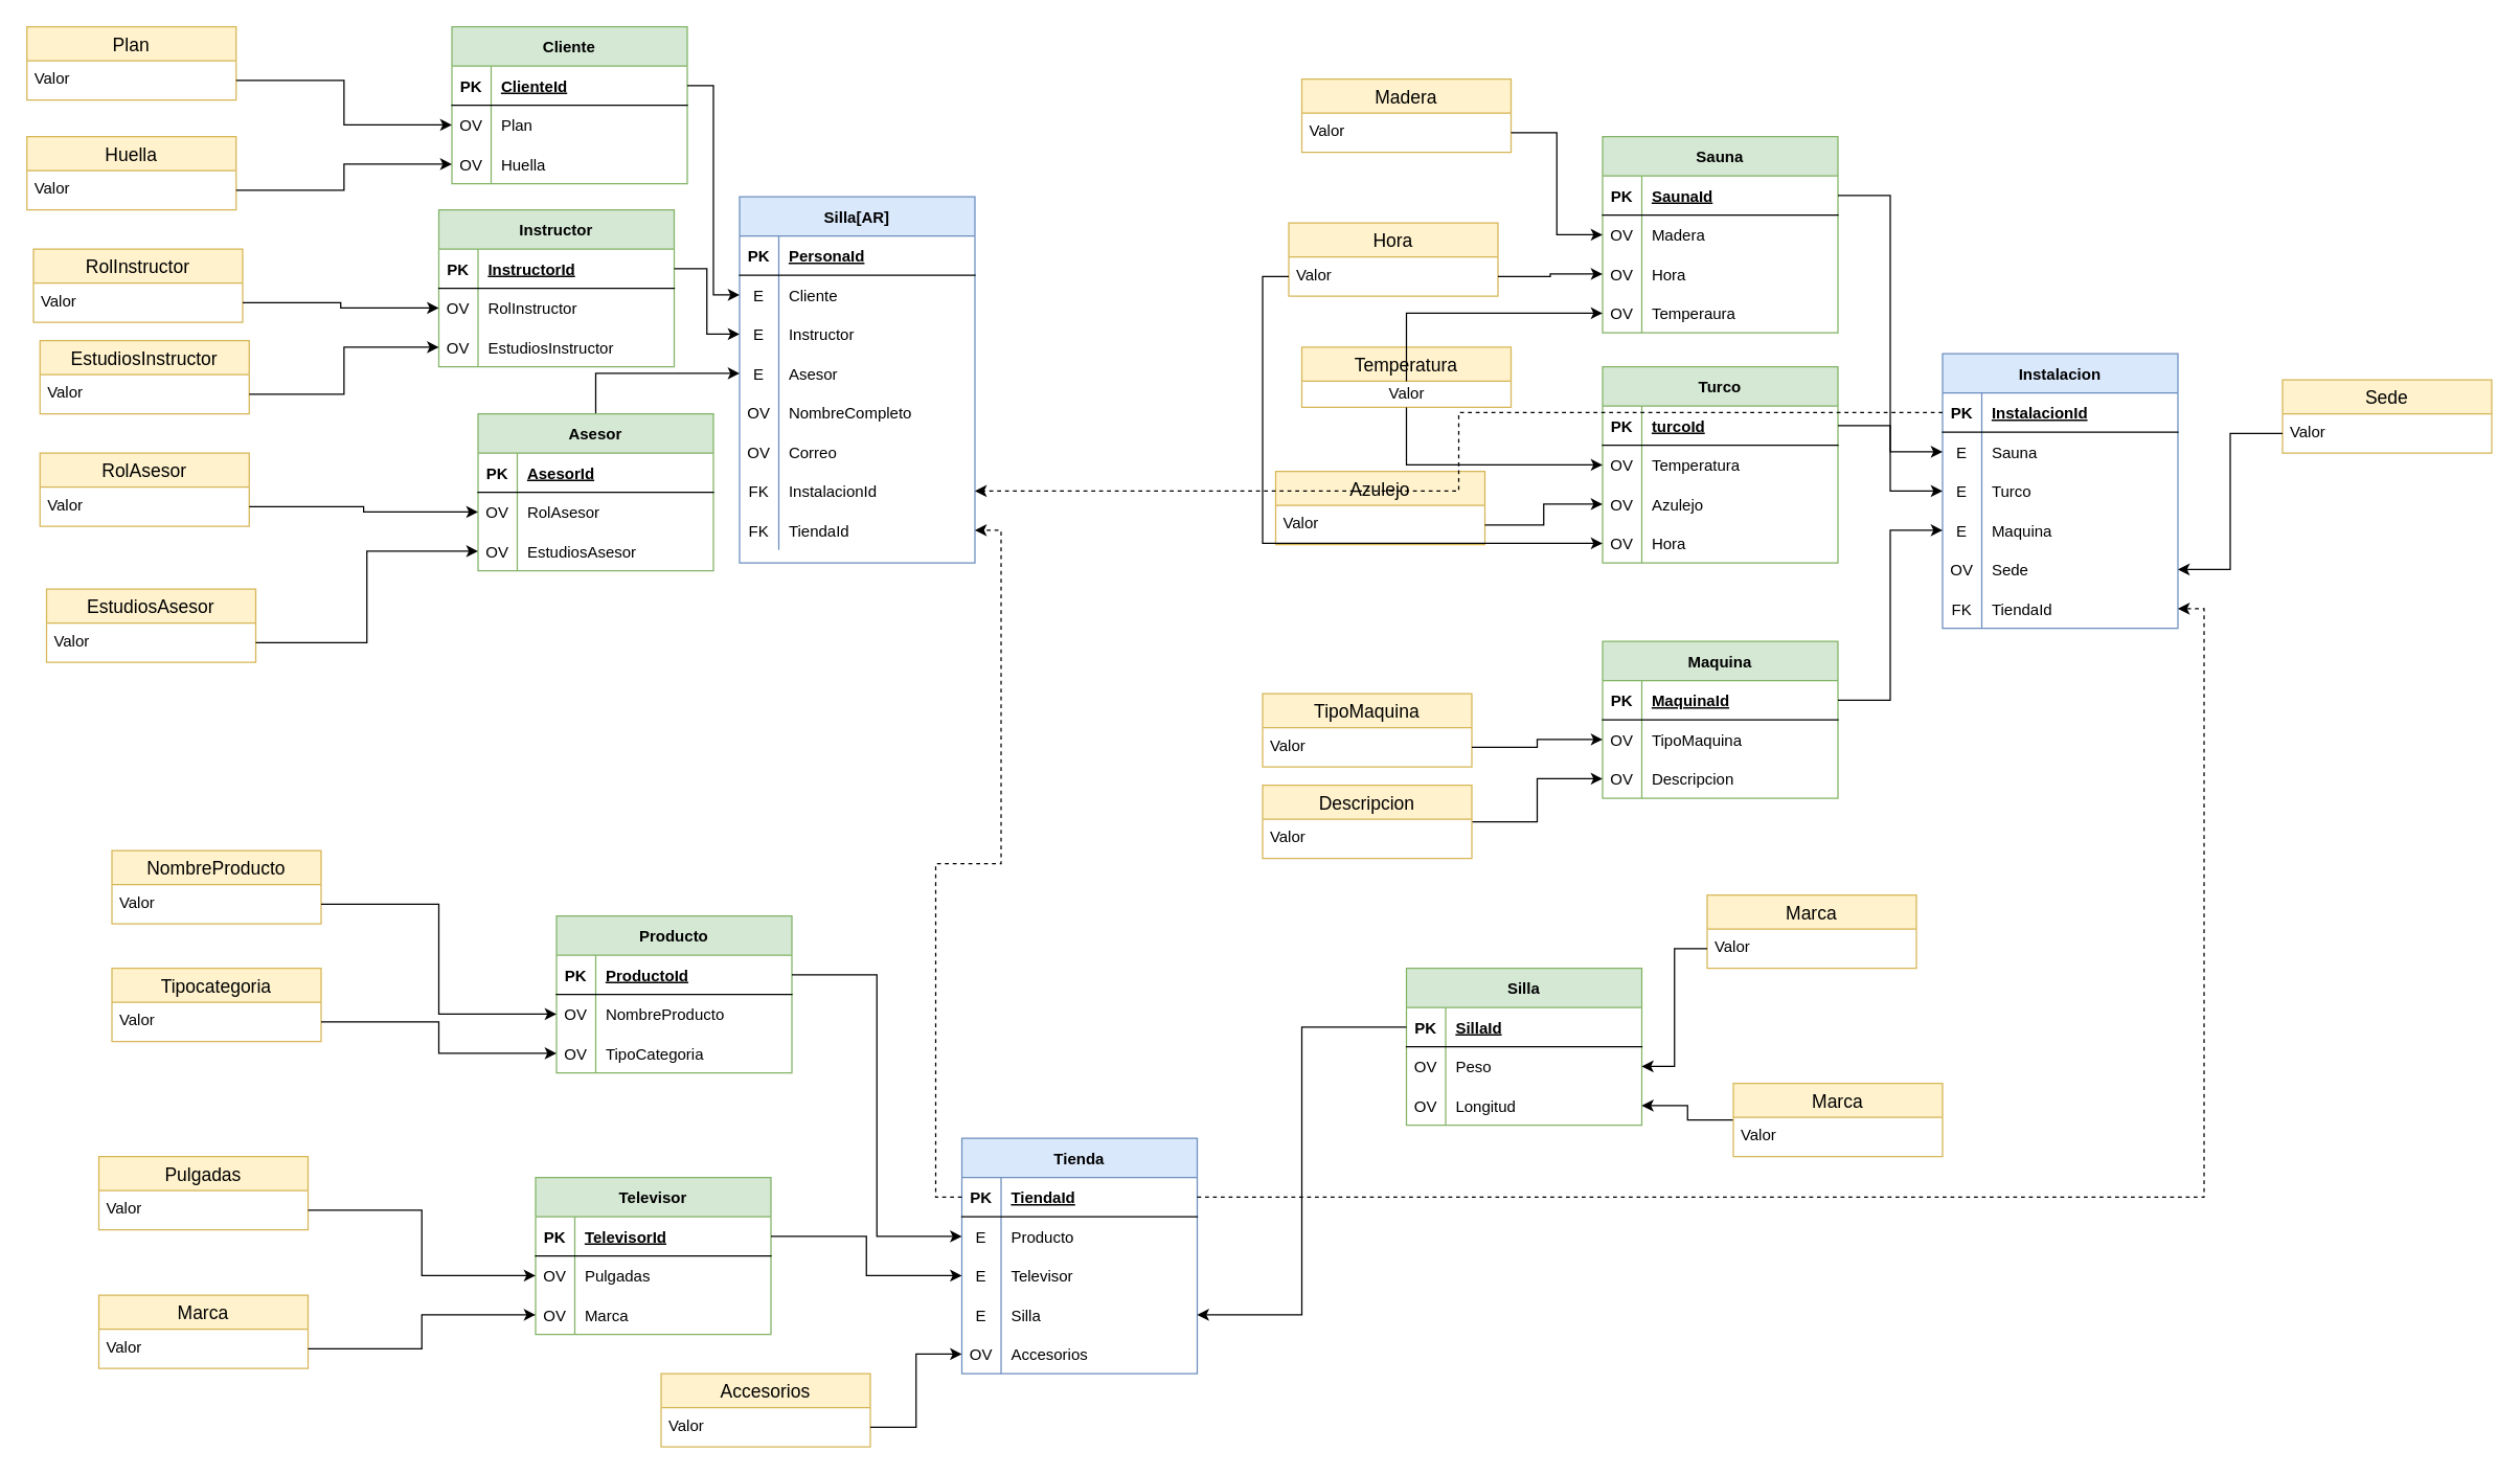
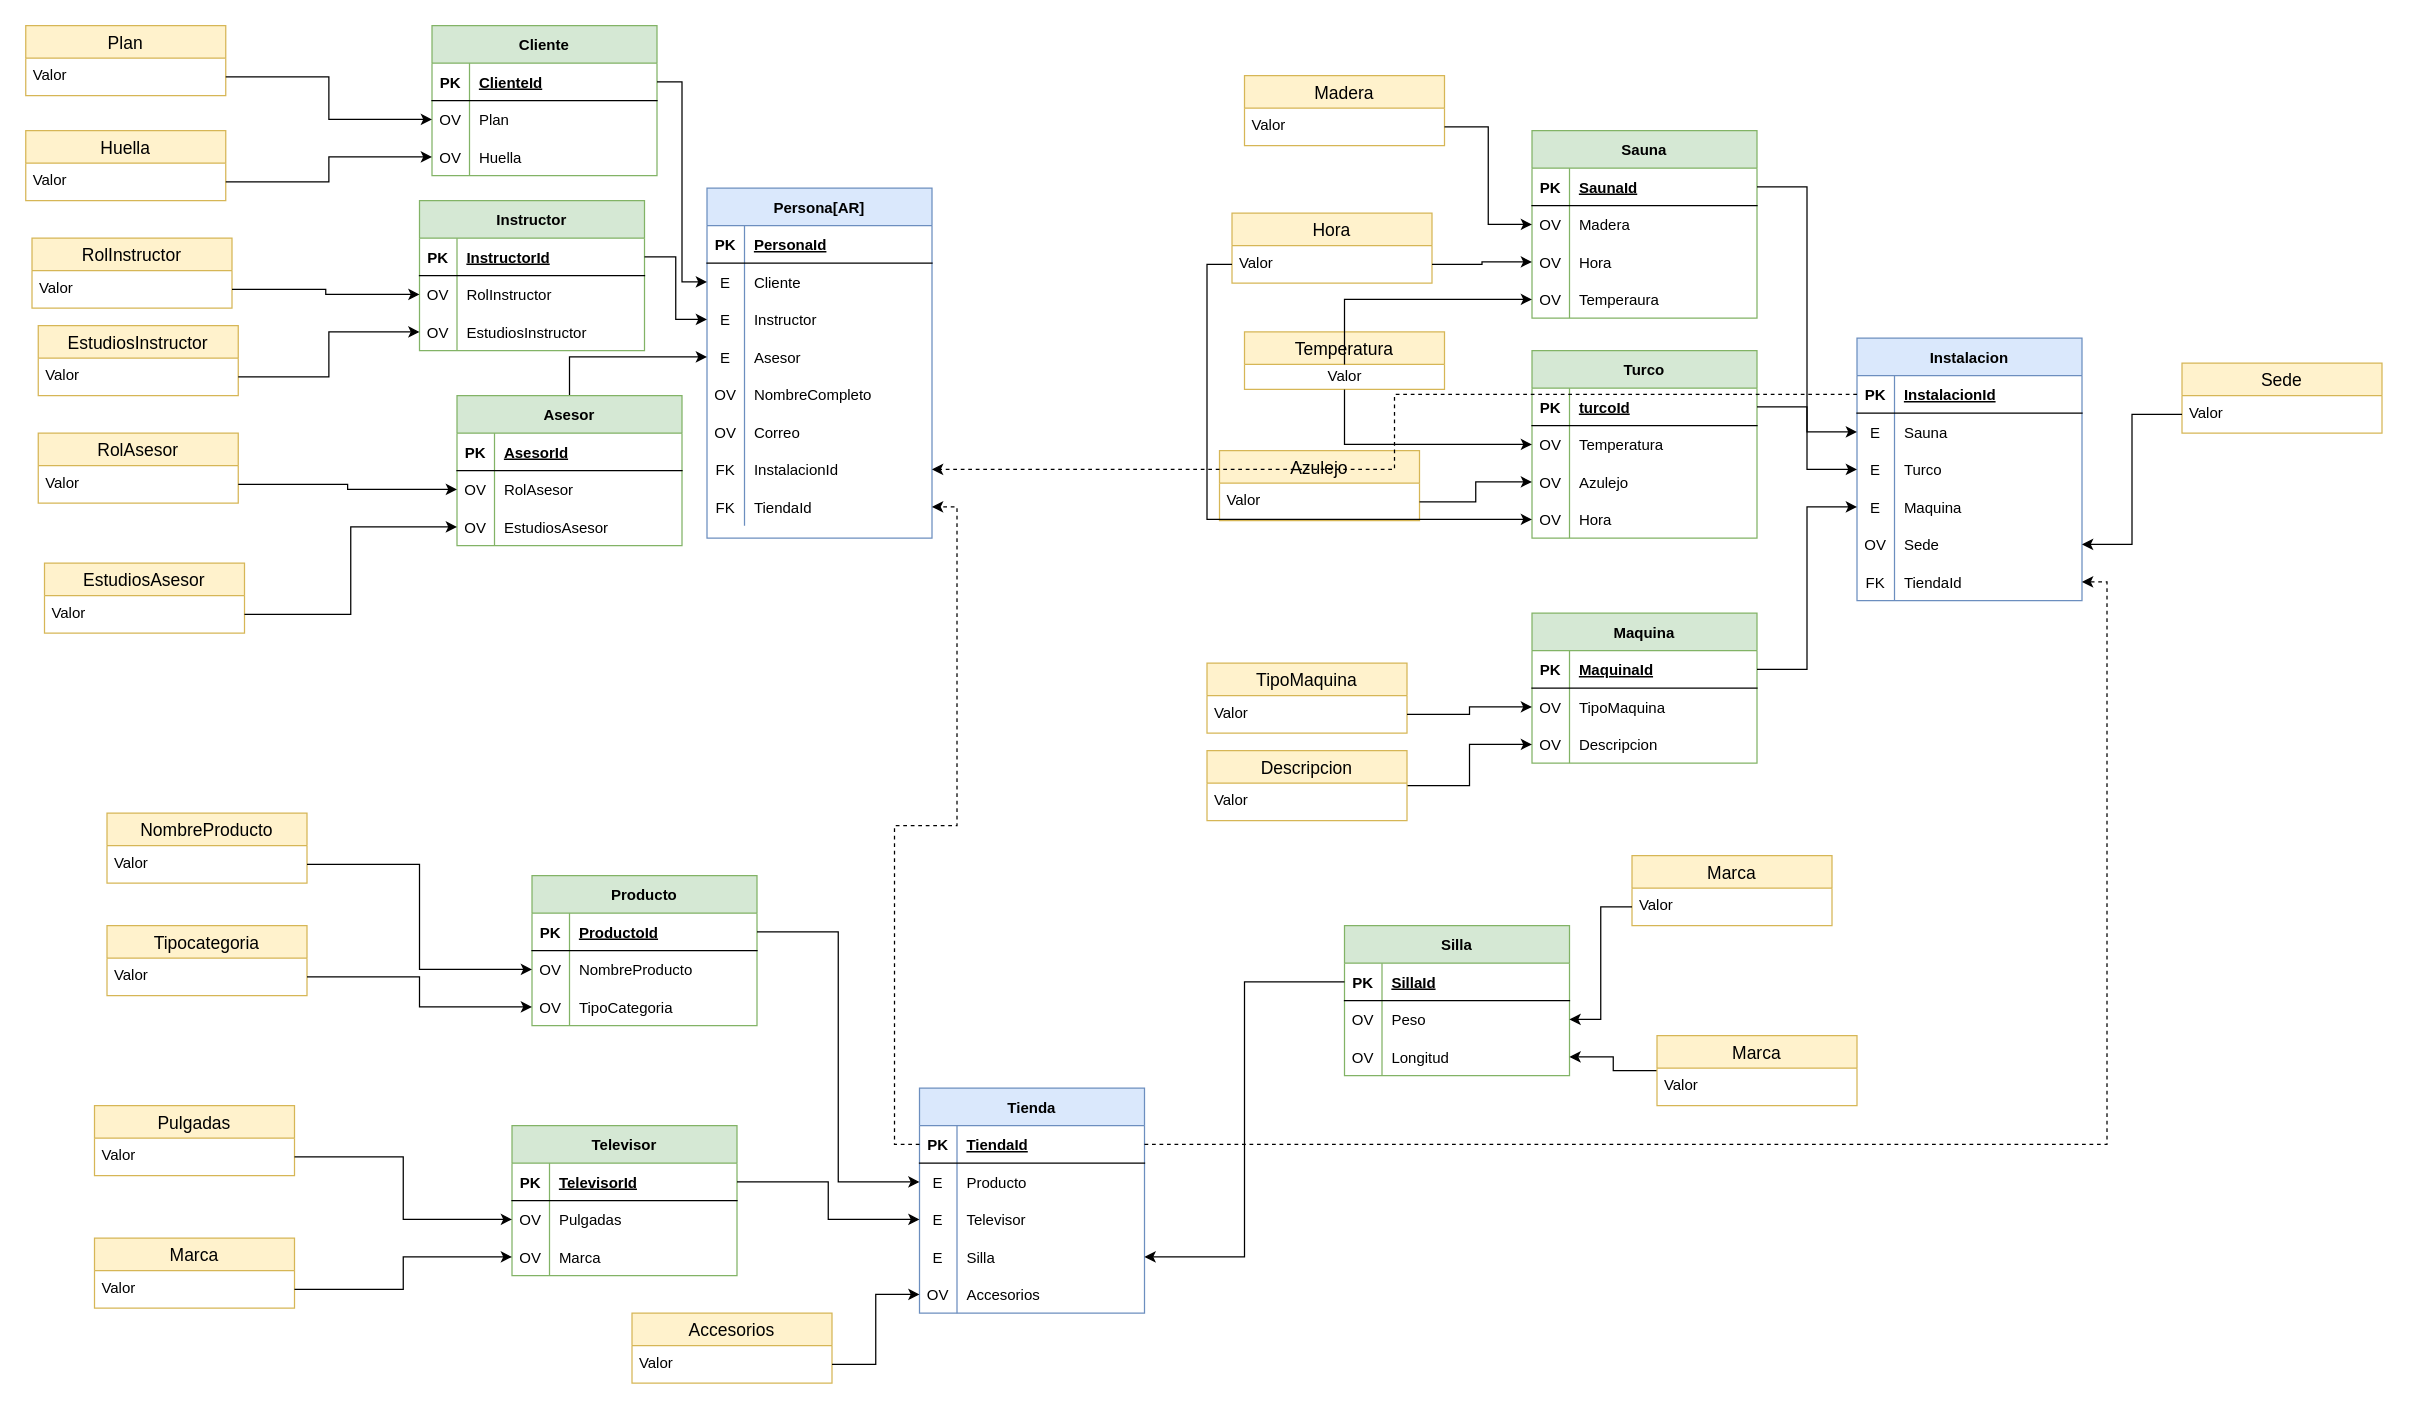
- <mxCell id="2" value="Silla[AR]" style="shape=table;startSize=30;container=1;collapsible=1;childLayout=tableLayout;fixedRows=1;rowLines=0;fontStyle=1;align=center;resizeLast=1;fillColor=#dae8fc;strokeColor=#6c8ebf;" vertex="1" parent="1"><mxGeometry x="565" y="150" width="180" height="280" as="geometry" /></mxCell>
+ <mxCell id="2" value="Persona[AR]" style="shape=table;startSize=30;container=1;collapsible=1;childLayout=tableLayout;fixedRows=1;rowLines=0;fontStyle=1;align=center;resizeLast=1;fillColor=#dae8fc;strokeColor=#6c8ebf;" vertex="1" parent="1"><mxGeometry x="565" y="150" width="180" height="280" as="geometry" /></mxCell>
